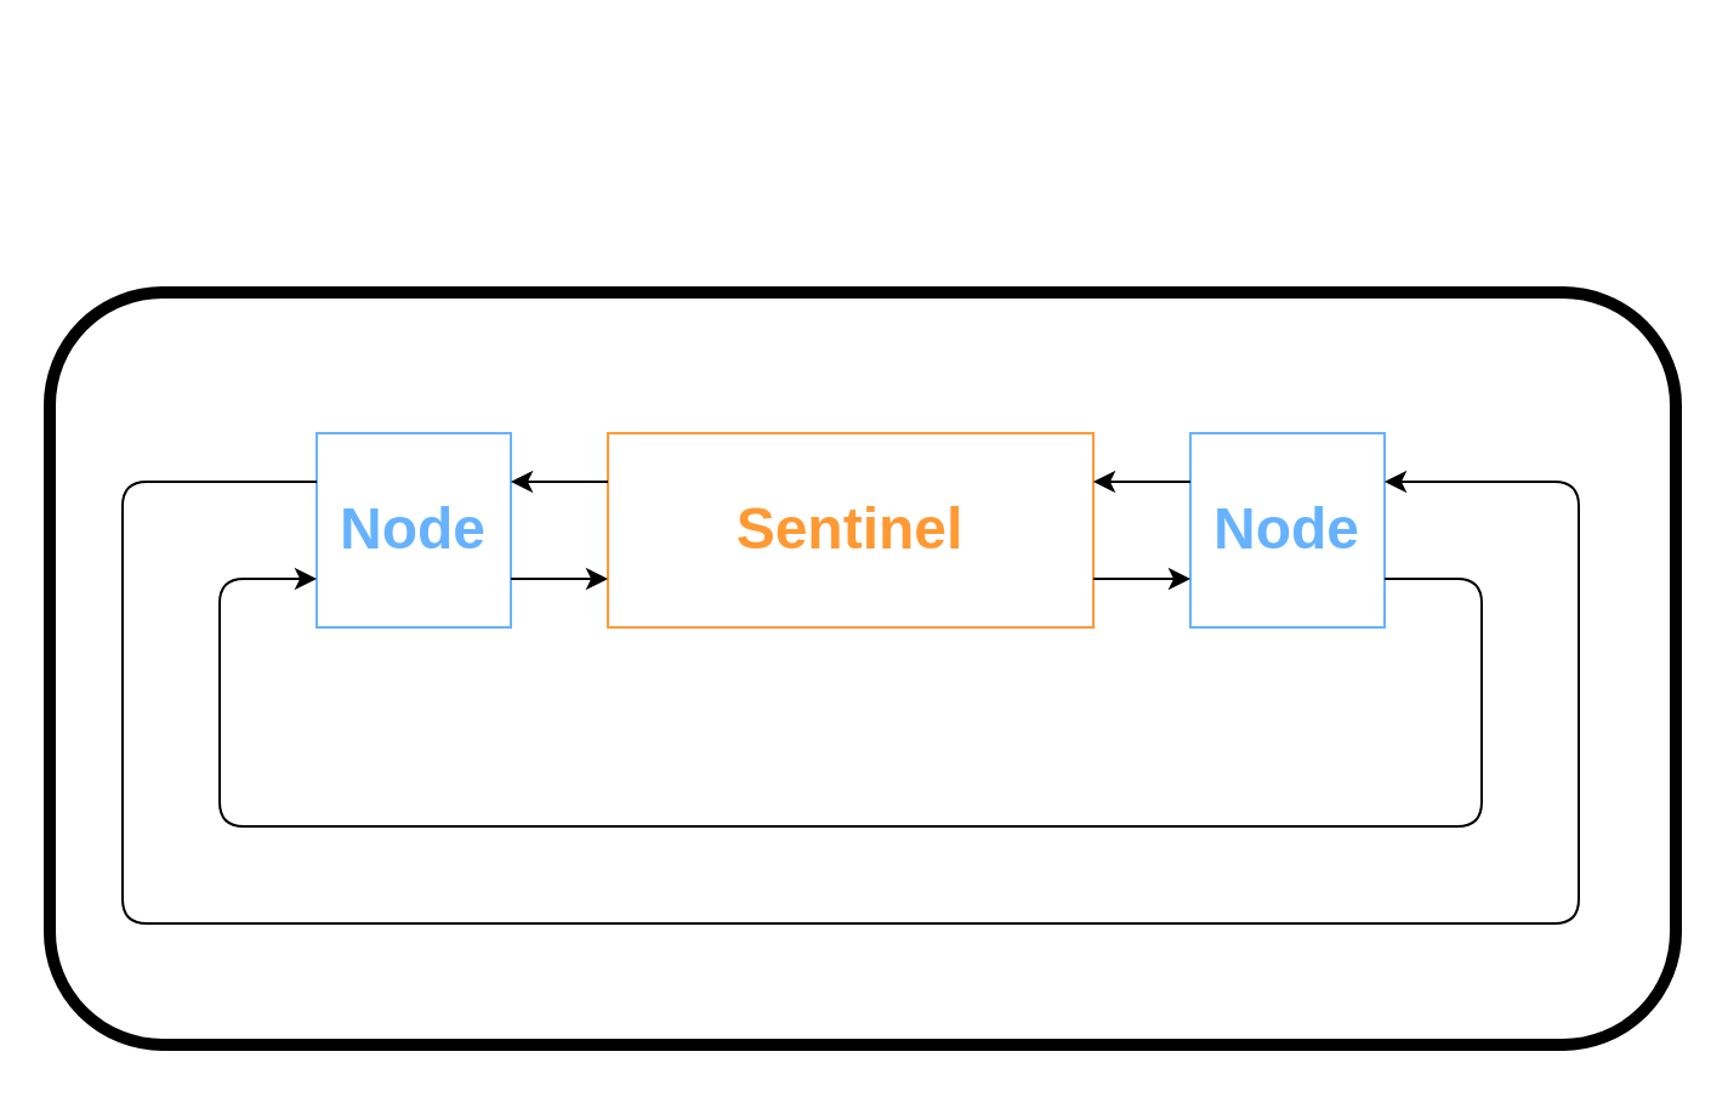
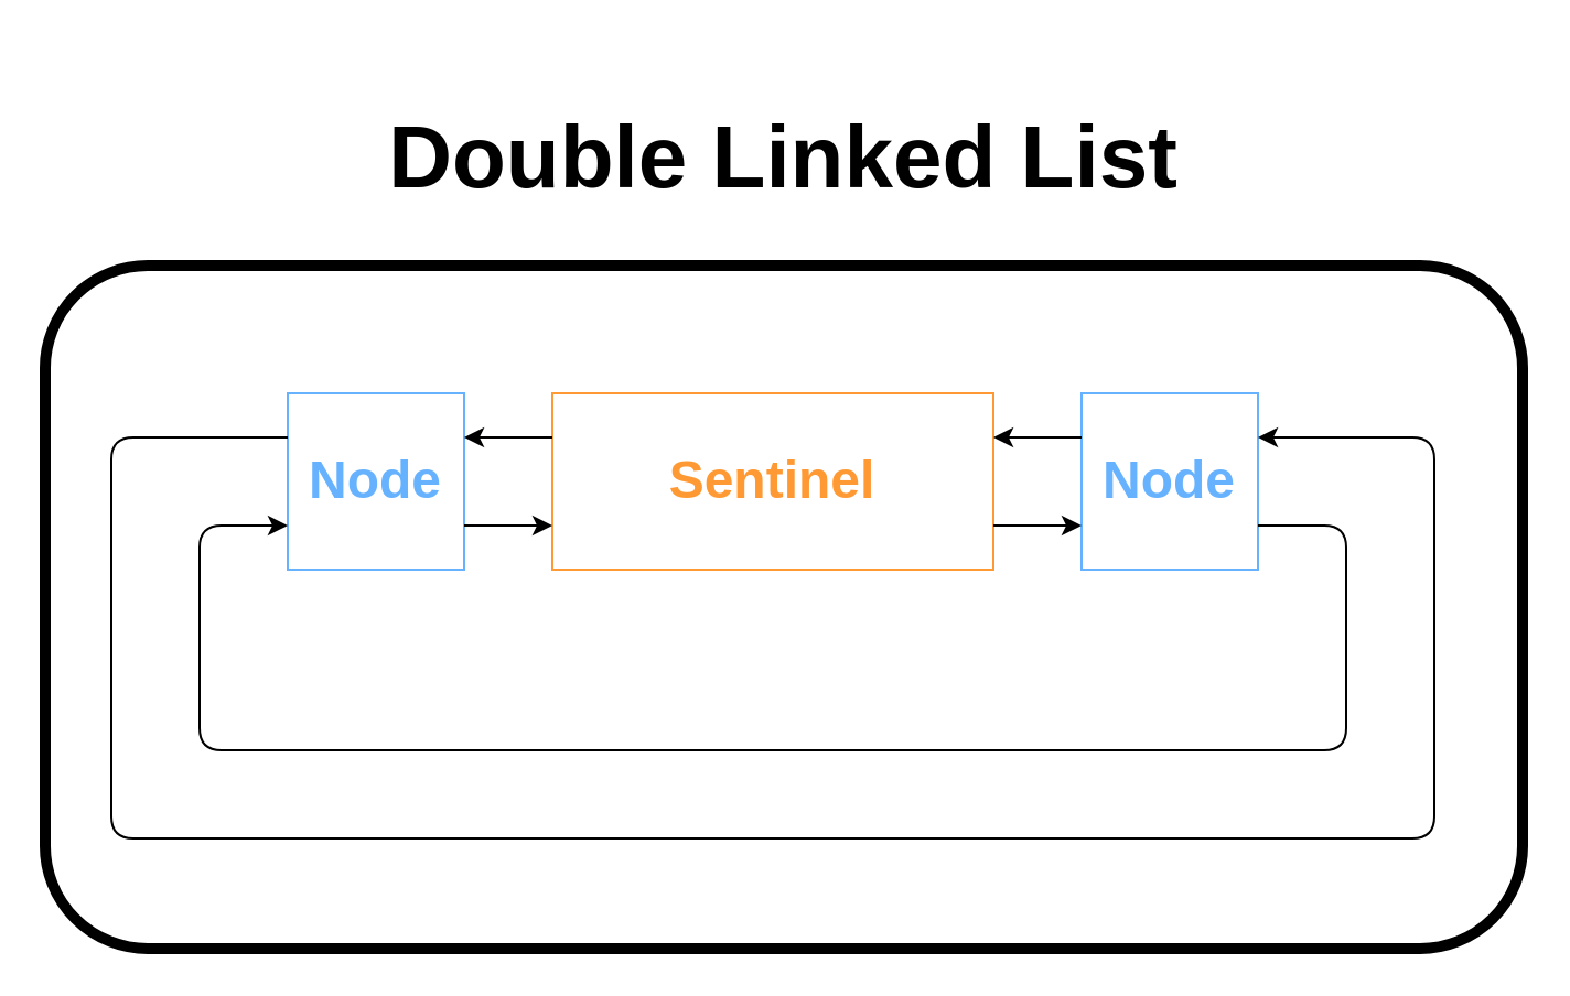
+ <mxCell id="12" value="&lt;font size=&quot;1&quot;&gt;&lt;b style=&quot;font-size: 40px&quot;&gt;Double Linked List&lt;/b&gt;&lt;/font&gt;" style="text;html=1;strokeColor=none;fillColor=none;align=center;verticalAlign=middle;whiteSpace=wrap;rounded=0;fontSize=24;" parent="1" vertex="1"><mxGeometry x="168" y="20" width="374" height="100" as="geometry" /></mxCell>
